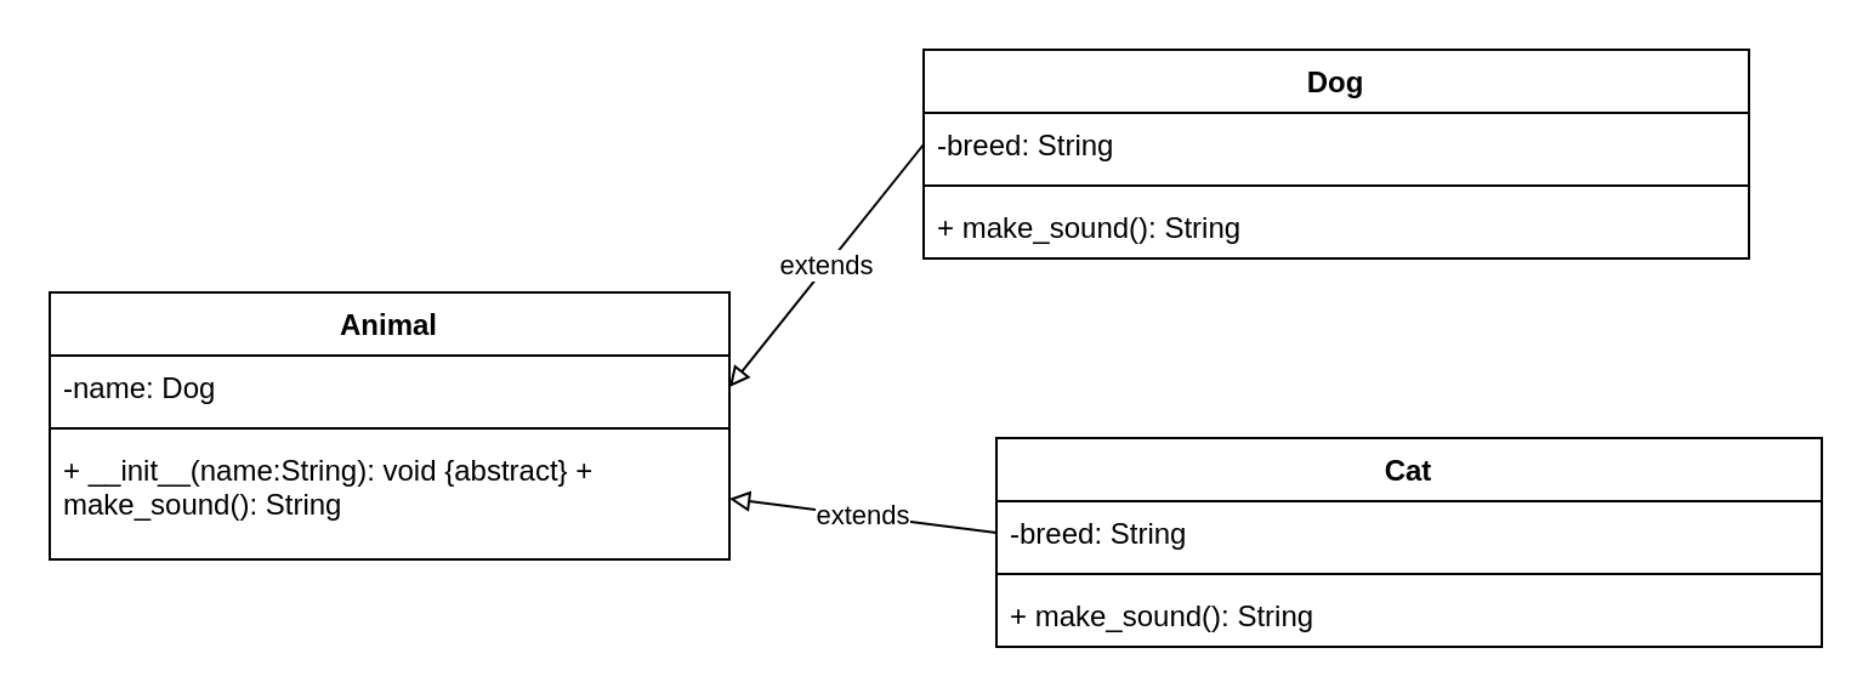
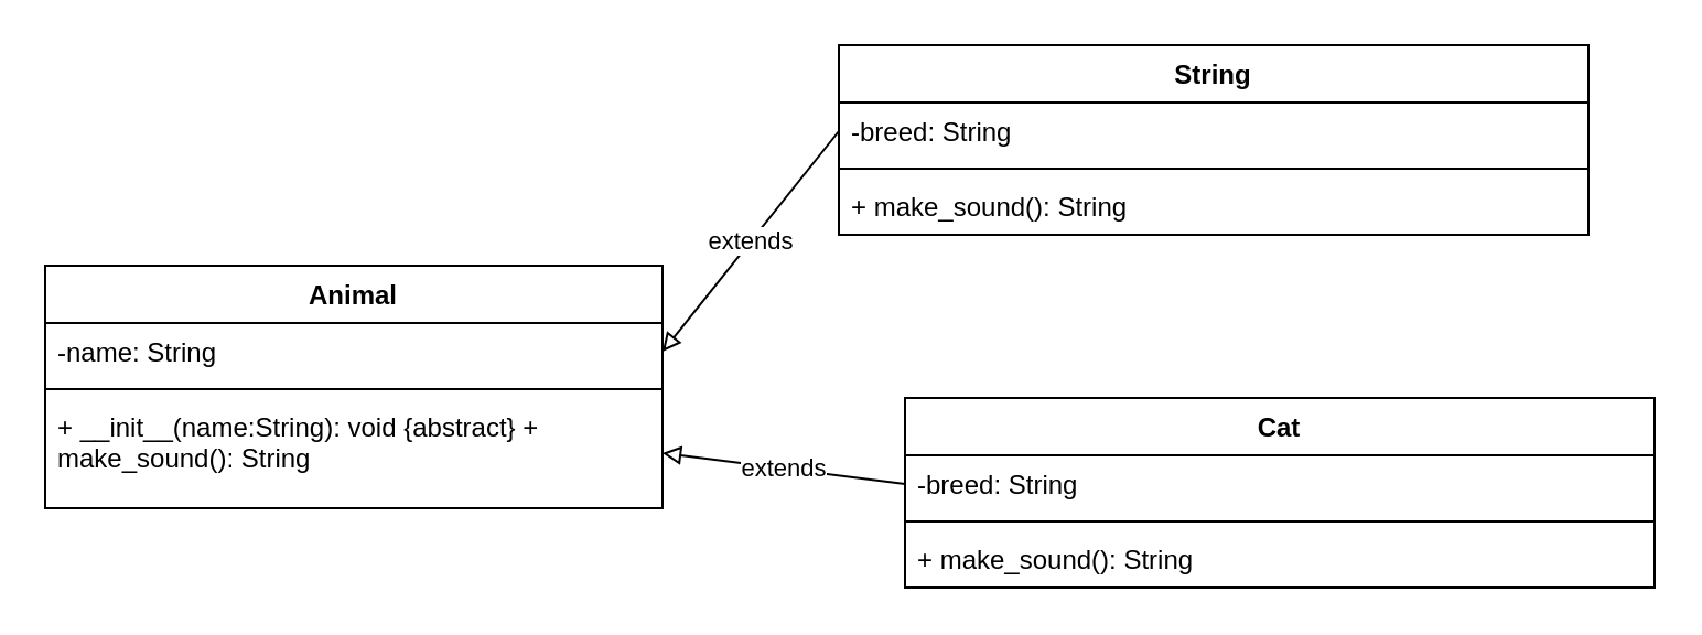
- <mxCell id="6" value="Dog" style="swimlane;fontStyle=1;align=center;verticalAlign=top;childLayout=stackLayout;horizontal=1;startSize=26;horizontalStack=0;resizeParent=1;resizeParentMax=0;resizeLast=0;collapsible=1;marginBottom=0;whiteSpace=wrap;html=1;" vertex="1" parent="1"><mxGeometry x="380" y="20" width="340" height="86" as="geometry" /></mxCell>
+ <mxCell id="6" value="String" style="swimlane;fontStyle=1;align=center;verticalAlign=top;childLayout=stackLayout;horizontal=1;startSize=26;horizontalStack=0;resizeParent=1;resizeParentMax=0;resizeLast=0;collapsible=1;marginBottom=0;whiteSpace=wrap;html=1;" vertex="1" parent="1"><mxGeometry x="380" y="20" width="340" height="86" as="geometry" /></mxCell>
- <mxCell id="3" value="-name: Dog" style="text;strokeColor=none;fillColor=none;align=left;verticalAlign=top;spacingLeft=4;spacingRight=4;overflow=hidden;rotatable=0;points=[[0,0.5],[1,0.5]];portConstraint=eastwest;whiteSpace=wrap;html=1;" vertex="1" parent="2"><mxGeometry y="26" width="280" height="26" as="geometry" /></mxCell>
+ <mxCell id="3" value="-name: String" style="text;strokeColor=none;fillColor=none;align=left;verticalAlign=top;spacingLeft=4;spacingRight=4;overflow=hidden;rotatable=0;points=[[0,0.5],[1,0.5]];portConstraint=eastwest;whiteSpace=wrap;html=1;" vertex="1" parent="2"><mxGeometry y="26" width="280" height="26" as="geometry" /></mxCell>
